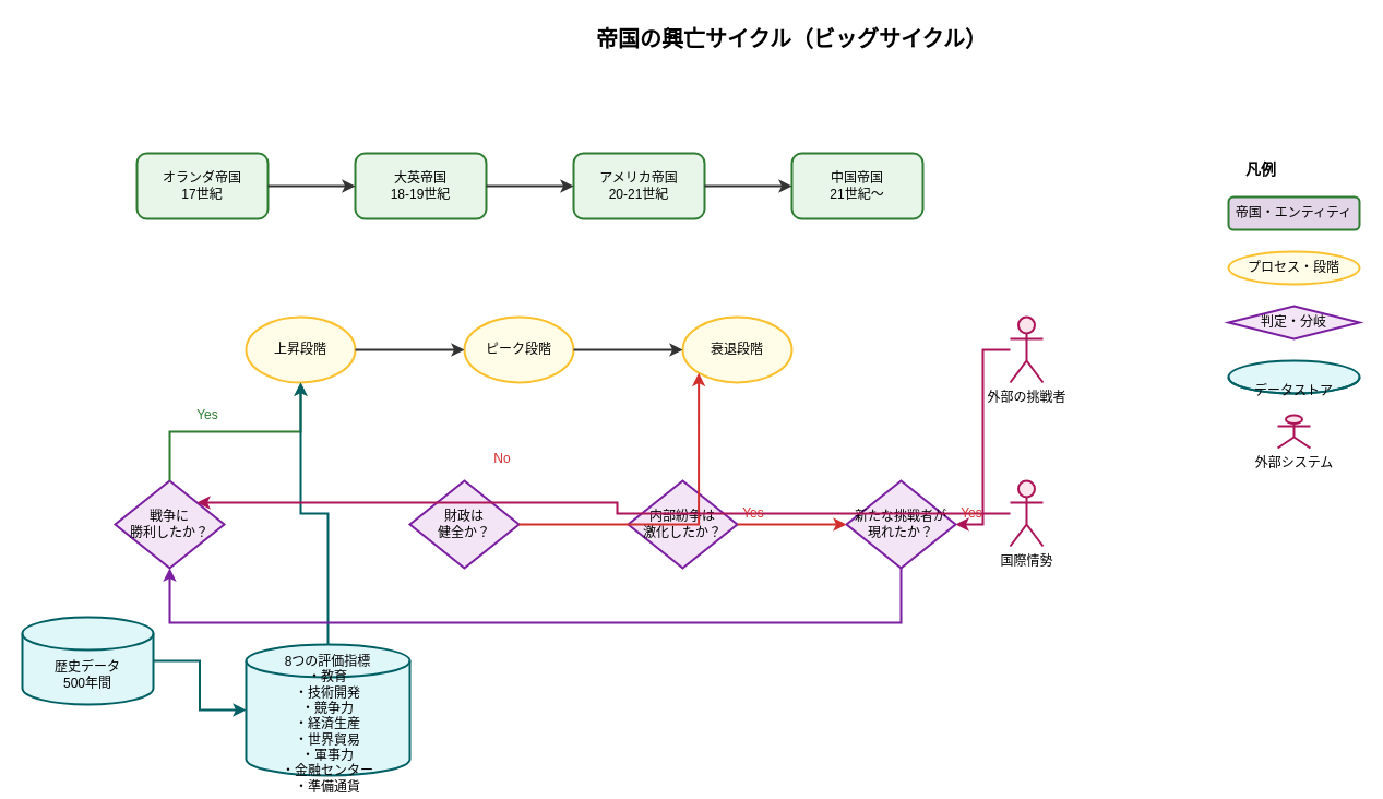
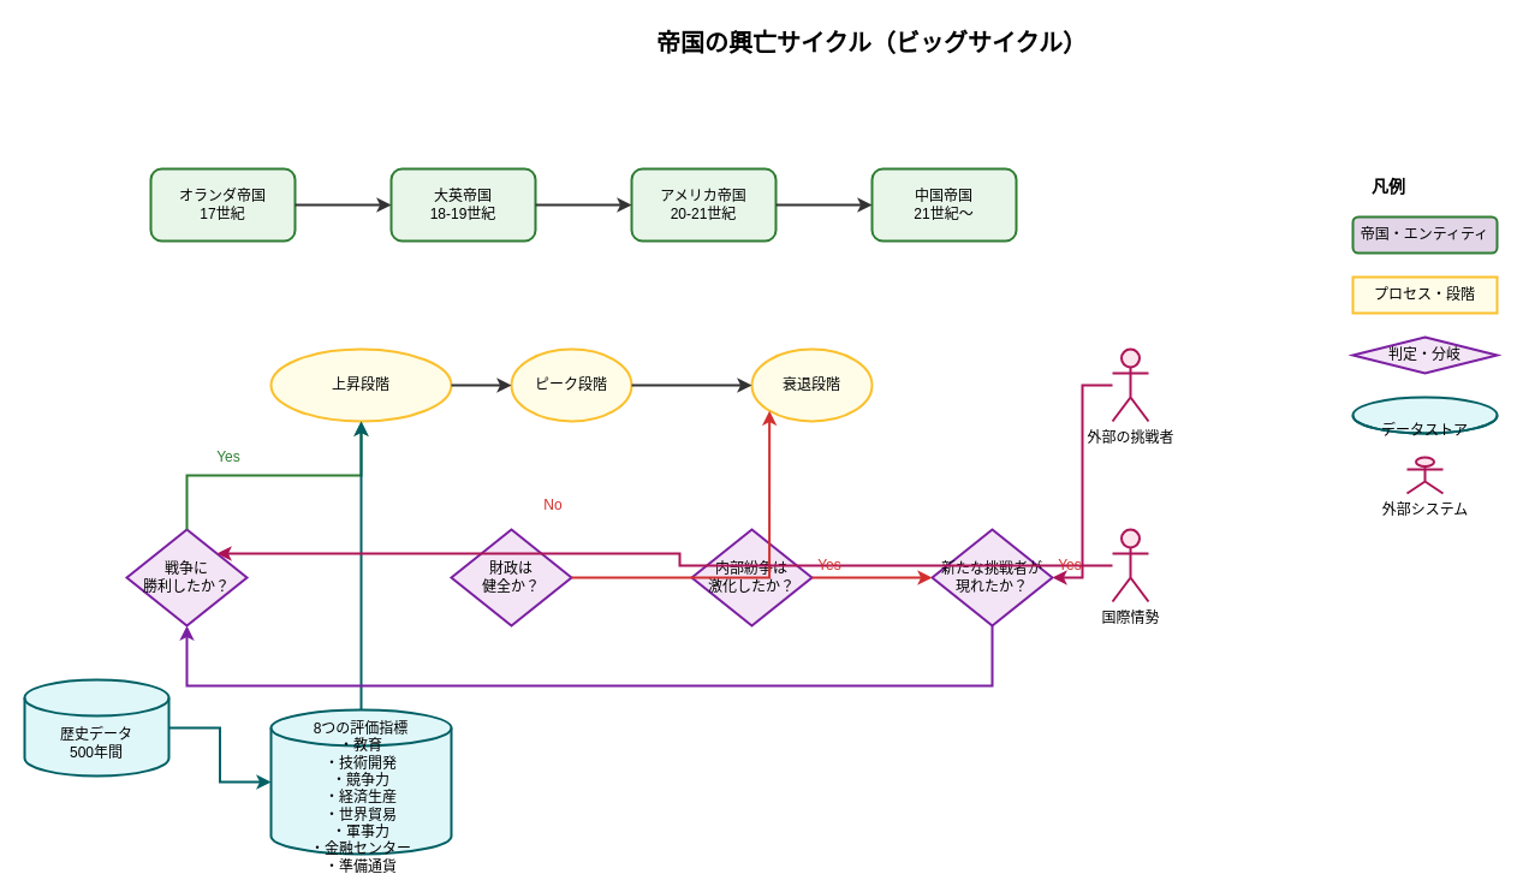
- <mxCell id="37" value="プロセス・段階" style="ellipse;whiteSpace=wrap;html=1;fillColor=#FFFDE7;strokeColor=#FBC02D;strokeWidth=2;" vertex="1" parent="1"><mxGeometry x="1125" y="230" width="120" height="30" as="geometry" /></mxCell>
+ <mxCell id="37" value="プロセス・段階" style="whiteSpace=wrap;html=1;fillColor=#FFFDE7;strokeColor=#FBC02D;strokeWidth=2;rounded=0;" vertex="1" parent="1"><mxGeometry x="1125" y="230" width="120" height="30" as="geometry" /></mxCell>
- <mxCell id="7" value="上昇段階" style="ellipse;whiteSpace=wrap;html=1;fillColor=#FFFDE7;strokeColor=#FBC02D;strokeWidth=2;" vertex="1" parent="1"><mxGeometry x="225" y="290" width="100" height="60" as="geometry" /></mxCell>
+ <mxCell id="7" value="上昇段階" style="ellipse;whiteSpace=wrap;html=1;fillColor=#FFFDE7;strokeColor=#FBC02D;strokeWidth=2;" vertex="1" parent="1"><mxGeometry x="225" y="290" width="150" height="60" as="geometry" /></mxCell>
